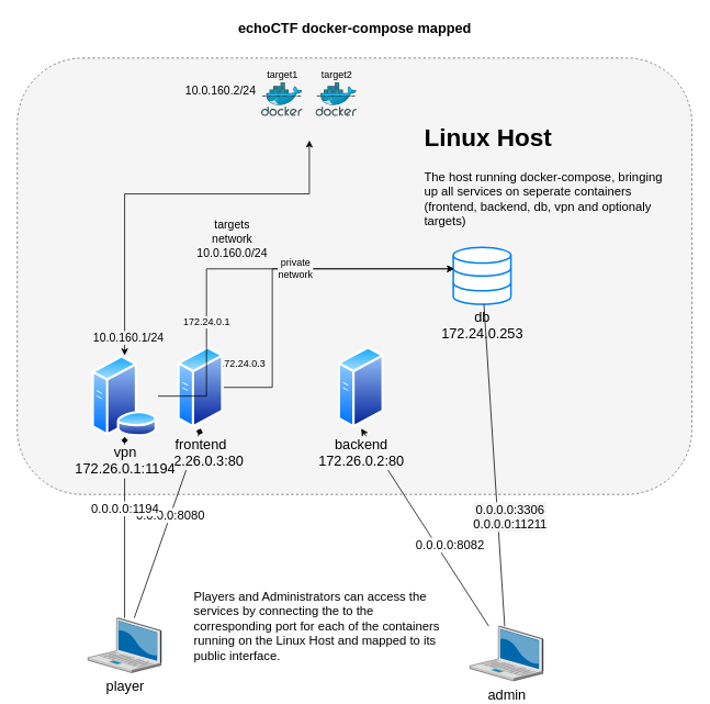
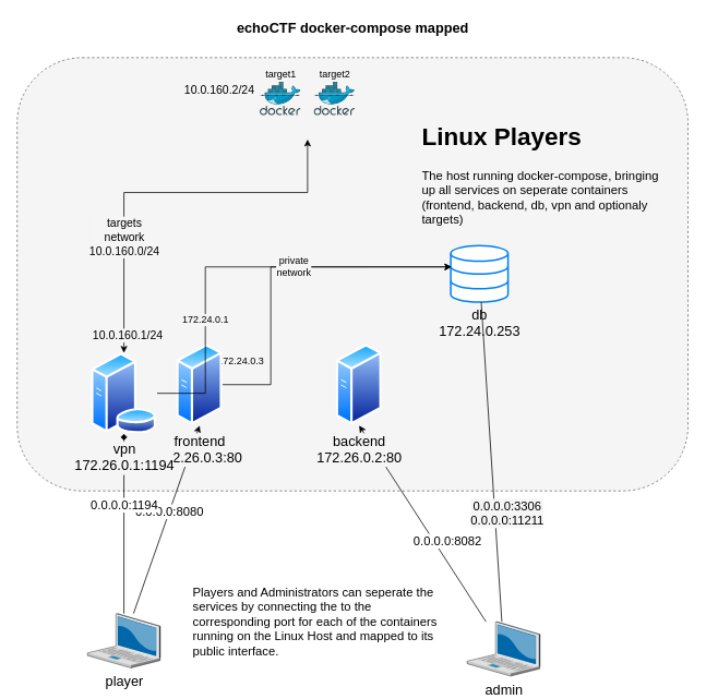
- <mxCell id="23" value="&lt;h1&gt;Linux Host&lt;/h1&gt;&lt;p&gt;The host running docker-compose, bringing up all services on seperate containers (frontend, backend, db, vpn and optionaly targets)&lt;/p&gt;" style="text;html=1;strokeColor=none;fillColor=none;spacing=5;spacingTop=-20;whiteSpace=wrap;overflow=hidden;rounded=0;fontSize=15;" parent="1" vertex="1"><mxGeometry x="510" y="140" width="310" height="150" as="geometry" /></mxCell>
+ <mxCell id="23" value="&lt;h1&gt;Linux Players&lt;/h1&gt;&lt;p&gt;The host running docker-compose, bringing up all services on seperate containers (frontend, backend, db, vpn and optionaly targets)&lt;/p&gt;" style="text;html=1;strokeColor=none;fillColor=none;spacing=5;spacingTop=-20;whiteSpace=wrap;overflow=hidden;rounded=0;fontSize=15;" parent="1" vertex="1"><mxGeometry x="510" y="140" width="310" height="150" as="geometry" /></mxCell>
- <mxCell id="22" value="targets&lt;br&gt;network&lt;br&gt;10.0.160.0/24" style="text;html=1;align=center;verticalAlign=middle;resizable=0;points=[];autosize=1;fontColor=#000000;labelBackgroundColor=#F5F5F5;fontSize=14;" parent="1" vertex="1"><mxGeometry x="230.5" y="260" width="100" height="60" as="geometry" /></mxCell>
+ <mxCell id="22" value="targets&lt;br&gt;network&lt;br&gt;10.0.160.0/24" style="text;html=1;align=center;verticalAlign=middle;resizable=0;points=[];autosize=1;fontColor=#000000;labelBackgroundColor=#F5F5F5;fontSize=14;" parent="1" vertex="1"><mxGeometry x="100.5" y="260" width="100" height="60" as="geometry" /></mxCell>
- <mxCell id="3" value="" style="endArrow=diamond;html=1;entryX=0.5;entryY=1;entryDx=0;entryDy=0;" parent="1" source="13" target="10" edge="1"><mxGeometry width="50" height="50" relative="1" as="geometry"><mxPoint x="290" y="910.7" as="sourcePoint" /><mxPoint x="333.718" y="600.003" as="targetPoint" /></mxGeometry></mxCell>
+ <mxCell id="3" value="" style="endArrow=classic;html=1;entryX=0.5;entryY=1;entryDx=0;entryDy=0;" parent="1" source="13" target="10" edge="1"><mxGeometry width="50" height="50" relative="1" as="geometry"><mxPoint x="290" y="910.7" as="sourcePoint" /><mxPoint x="333.718" y="600.003" as="targetPoint" /></mxGeometry></mxCell>
- <mxCell id="30" value="&lt;p&gt;&lt;span style=&quot;font-size: 15px ; font-weight: normal&quot;&gt;Players and Administrators can access the services by connecting the to the corresponding port for each of the containers running on the Linux Host and mapped to its public interface.&lt;/span&gt;&lt;/p&gt;" style="text;html=1;strokeColor=none;fillColor=none;spacing=5;spacingTop=-20;whiteSpace=wrap;overflow=hidden;rounded=0;fontSize=15;" parent="1" vertex="1"><mxGeometry x="230" y="710" width="310" height="100" as="geometry" /></mxCell>
+ <mxCell id="30" value="&lt;p&gt;&lt;span style=&quot;font-size: 15px ; font-weight: normal&quot;&gt;Players and Administrators can seperate the services by connecting the to the corresponding port for each of the containers running on the Linux Host and mapped to its public interface.&lt;/span&gt;&lt;/p&gt;" style="text;html=1;strokeColor=none;fillColor=none;spacing=5;spacingTop=-20;whiteSpace=wrap;overflow=hidden;rounded=0;fontSize=15;" parent="1" vertex="1"><mxGeometry x="230" y="710" width="310" height="100" as="geometry" /></mxCell>
